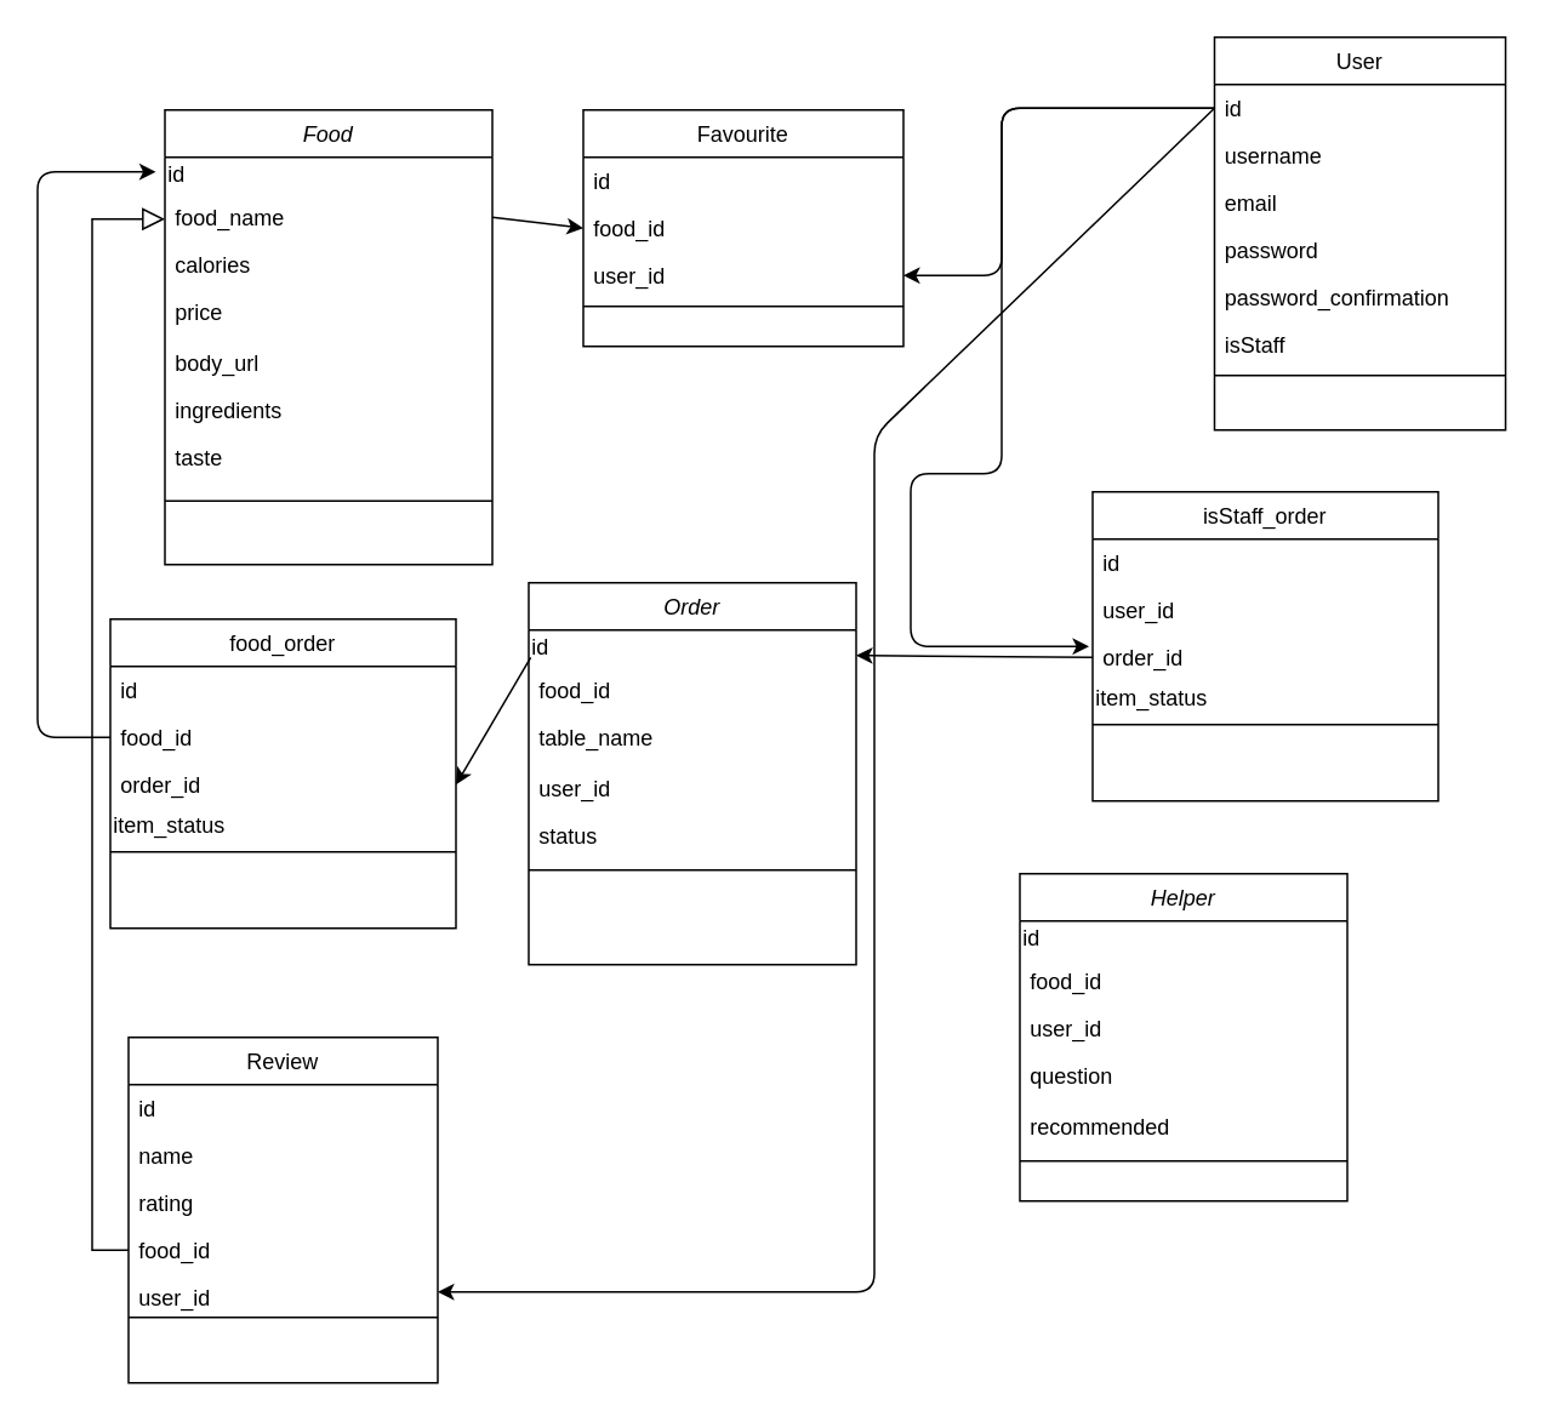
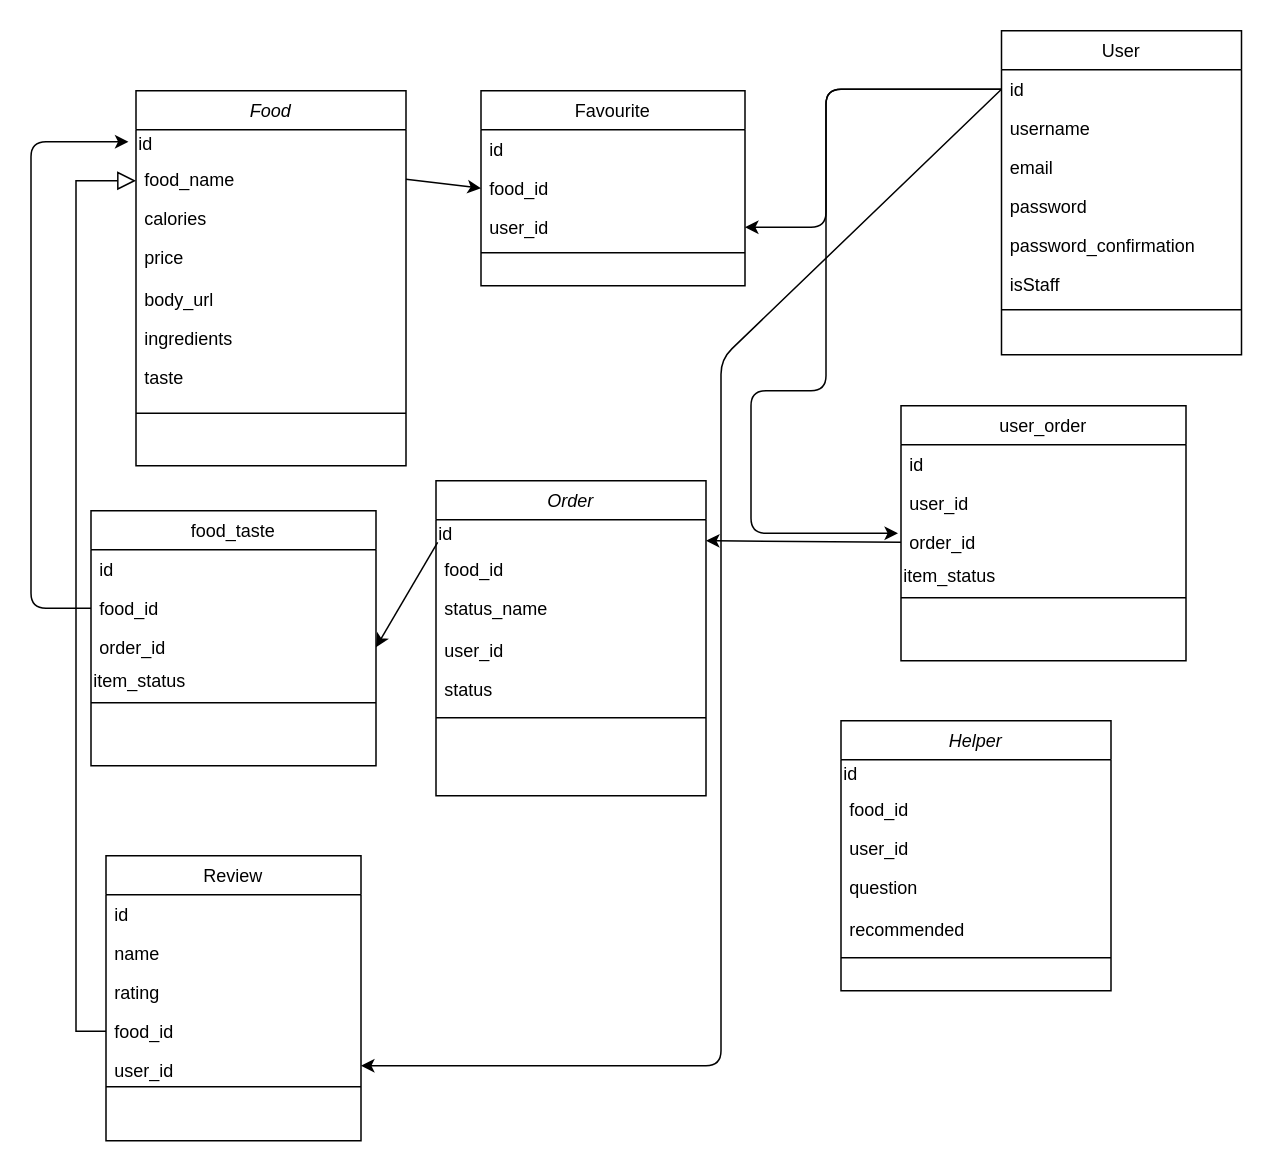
- <mxCell id="57" value="isStaff_order" style="swimlane;fontStyle=0;align=center;verticalAlign=top;childLayout=stackLayout;horizontal=1;startSize=26;horizontalStack=0;resizeParent=1;resizeLast=0;collapsible=1;marginBottom=0;rounded=0;shadow=0;strokeWidth=1;" parent="1" vertex="1"><mxGeometry x="600" y="270" width="190" height="170" as="geometry"><mxRectangle x="340" y="380" width="170" height="26" as="alternateBounds" /></mxGeometry></mxCell>
+ <mxCell id="57" value="user_order" style="swimlane;fontStyle=0;align=center;verticalAlign=top;childLayout=stackLayout;horizontal=1;startSize=26;horizontalStack=0;resizeParent=1;resizeLast=0;collapsible=1;marginBottom=0;rounded=0;shadow=0;strokeWidth=1;" parent="1" vertex="1"><mxGeometry x="600" y="270" width="190" height="170" as="geometry"><mxRectangle x="340" y="380" width="170" height="26" as="alternateBounds" /></mxGeometry></mxCell>
- <mxCell id="49" value="food_order" style="swimlane;fontStyle=0;align=center;verticalAlign=top;childLayout=stackLayout;horizontal=1;startSize=26;horizontalStack=0;resizeParent=1;resizeLast=0;collapsible=1;marginBottom=0;rounded=0;shadow=0;strokeWidth=1;" parent="1" vertex="1"><mxGeometry x="60" y="340" width="190" height="170" as="geometry"><mxRectangle x="340" y="380" width="170" height="26" as="alternateBounds" /></mxGeometry></mxCell>
+ <mxCell id="49" value="food_taste" style="swimlane;fontStyle=0;align=center;verticalAlign=top;childLayout=stackLayout;horizontal=1;startSize=26;horizontalStack=0;resizeParent=1;resizeLast=0;collapsible=1;marginBottom=0;rounded=0;shadow=0;strokeWidth=1;" parent="1" vertex="1"><mxGeometry x="60" y="340" width="190" height="170" as="geometry"><mxRectangle x="340" y="380" width="170" height="26" as="alternateBounds" /></mxGeometry></mxCell>
- <mxCell id="38" value="table_name" style="text;align=left;verticalAlign=top;spacingLeft=4;spacingRight=4;overflow=hidden;rotatable=0;points=[[0,0.5],[1,0.5]];portConstraint=eastwest;" parent="35" vertex="1"><mxGeometry y="72" width="180" height="28" as="geometry" /></mxCell>
+ <mxCell id="38" value="status_name" style="text;align=left;verticalAlign=top;spacingLeft=4;spacingRight=4;overflow=hidden;rotatable=0;points=[[0,0.5],[1,0.5]];portConstraint=eastwest;" parent="35" vertex="1"><mxGeometry y="72" width="180" height="28" as="geometry" /></mxCell>
